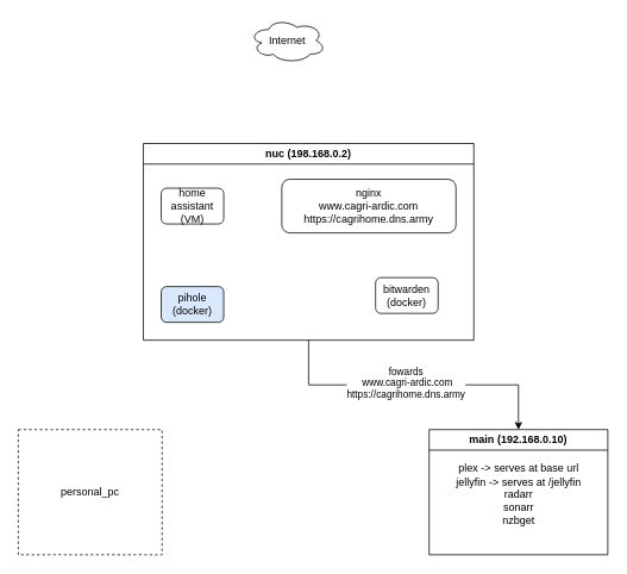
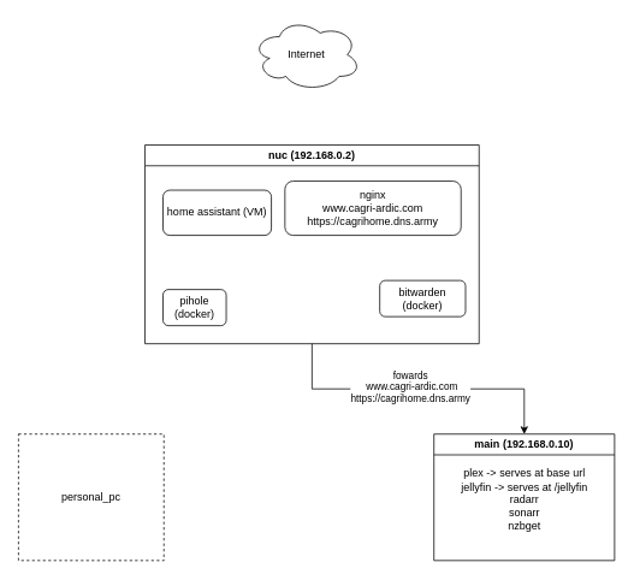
- <mxCell id="2" value="Internet" style="ellipse;shape=cloud;whiteSpace=wrap;html=1;" vertex="1" parent="1"><mxGeometry x="279" y="20" width="85" height="50" as="geometry" /></mxCell>
+ <mxCell id="2" value="Internet" style="ellipse;shape=cloud;whiteSpace=wrap;html=1;" vertex="1" parent="1"><mxGeometry x="279" y="20" width="120" height="80" as="geometry" /></mxCell>
- <mxCell id="6" value="nuc (198.168.0.2)" style="swimlane;whiteSpace=wrap;html=1;" vertex="1" parent="1"><mxGeometry x="160" y="160" width="370" height="220" as="geometry" /></mxCell>
+ <mxCell id="6" value="nuc (192.168.0.2)" style="swimlane;whiteSpace=wrap;html=1;" vertex="1" parent="1"><mxGeometry x="160" y="160" width="370" height="220" as="geometry" /></mxCell>
- <mxCell id="3" value="home assistant (VM)" style="rounded=1;whiteSpace=wrap;html=1;" vertex="1" parent="1"><mxGeometry x="180" y="210" width="70" height="40" as="geometry" /></mxCell>
+ <mxCell id="3" value="home assistant (VM)" style="rounded=1;whiteSpace=wrap;html=1;" vertex="1" parent="1"><mxGeometry x="180" y="210" width="120" height="50" as="geometry" /></mxCell>
- <mxCell id="8" value="bitwarden&lt;div&gt;(docker)&lt;/div&gt;" style="rounded=1;whiteSpace=wrap;html=1;" vertex="1" parent="6"><mxGeometry x="260" y="150" width="70" height="40" as="geometry" /></mxCell>
+ <mxCell id="8" value="bitwarden&lt;div&gt;(docker)&lt;/div&gt;" style="rounded=1;whiteSpace=wrap;html=1;" vertex="1" parent="6"><mxGeometry x="260" y="150" width="95" height="40" as="geometry" /></mxCell>
- <mxCell id="9" value="pihole (docker)" style="rounded=1;whiteSpace=wrap;html=1;fillColor=#dae8fc;" vertex="1" parent="6"><mxGeometry x="20" y="160" width="70" height="40" as="geometry" /></mxCell>
+ <mxCell id="9" value="pihole (docker)" style="rounded=1;whiteSpace=wrap;html=1;" vertex="1" parent="6"><mxGeometry x="20" y="160" width="70" height="40" as="geometry" /></mxCell>
